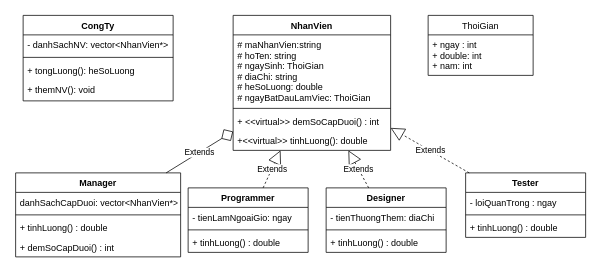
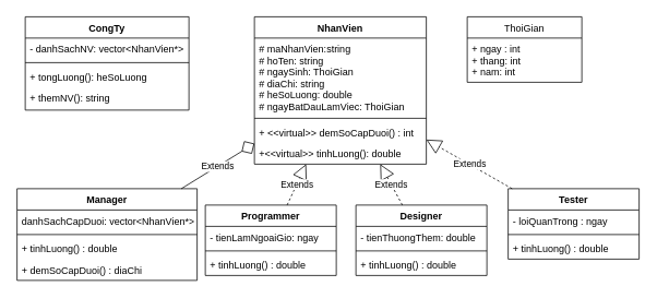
- <mxCell id="29" value="+ ngay : int&#10;+ double: int&#10;+ nam: int" style="text;strokeColor=none;fillColor=none;align=left;verticalAlign=top;spacingLeft=4;spacingRight=4;overflow=hidden;rotatable=0;points=[[0,0.5],[1,0.5]];portConstraint=eastwest;" vertex="1" parent="28"><mxGeometry y="26" width="140" height="54" as="geometry" /></mxCell>
+ <mxCell id="29" value="+ ngay : int&#10;+ thang: int&#10;+ nam: int" style="text;strokeColor=none;fillColor=none;align=left;verticalAlign=top;spacingLeft=4;spacingRight=4;overflow=hidden;rotatable=0;points=[[0,0.5],[1,0.5]];portConstraint=eastwest;" vertex="1" parent="28"><mxGeometry y="26" width="140" height="54" as="geometry" /></mxCell>
- <mxCell id="34" value="+ themNV(): void" style="text;strokeColor=none;fillColor=none;align=left;verticalAlign=top;spacingLeft=4;spacingRight=4;overflow=hidden;rotatable=0;points=[[0,0.5],[1,0.5]];portConstraint=eastwest;" vertex="1" parent="30"><mxGeometry y="86" width="200" height="28" as="geometry" /></mxCell>
+ <mxCell id="34" value="+ themNV(): string" style="text;strokeColor=none;fillColor=none;align=left;verticalAlign=top;spacingLeft=4;spacingRight=4;overflow=hidden;rotatable=0;points=[[0,0.5],[1,0.5]];portConstraint=eastwest;" vertex="1" parent="30"><mxGeometry y="86" width="200" height="28" as="geometry" /></mxCell>
- <mxCell id="18" value="- tienThuongThem: diaChi" style="text;strokeColor=none;fillColor=none;align=left;verticalAlign=top;spacingLeft=4;spacingRight=4;overflow=hidden;rotatable=0;points=[[0,0.5],[1,0.5]];portConstraint=eastwest;" vertex="1" parent="17"><mxGeometry y="26" width="160" height="26" as="geometry" /></mxCell>
+ <mxCell id="18" value="- tienThuongThem: double" style="text;strokeColor=none;fillColor=none;align=left;verticalAlign=top;spacingLeft=4;spacingRight=4;overflow=hidden;rotatable=0;points=[[0,0.5],[1,0.5]];portConstraint=eastwest;" vertex="1" parent="17"><mxGeometry y="26" width="160" height="26" as="geometry" /></mxCell>
- <mxCell id="11" value="+ demSoCapDuoi() : int" style="text;strokeColor=none;fillColor=none;align=left;verticalAlign=top;spacingLeft=4;spacingRight=4;overflow=hidden;rotatable=0;points=[[0,0.5],[1,0.5]];portConstraint=eastwest;" vertex="1" parent="7"><mxGeometry y="86" width="220" height="26" as="geometry" /></mxCell>
+ <mxCell id="11" value="+ demSoCapDuoi() : diaChi" style="text;strokeColor=none;fillColor=none;align=left;verticalAlign=top;spacingLeft=4;spacingRight=4;overflow=hidden;rotatable=0;points=[[0,0.5],[1,0.5]];portConstraint=eastwest;" vertex="1" parent="7"><mxGeometry y="86" width="220" height="26" as="geometry" /></mxCell>
